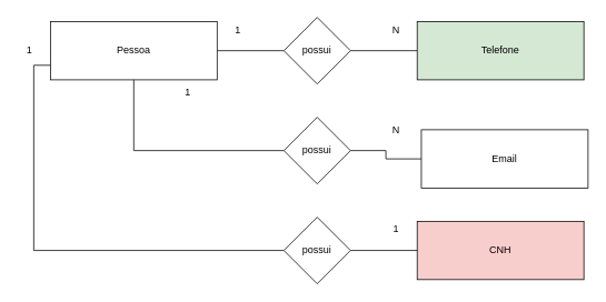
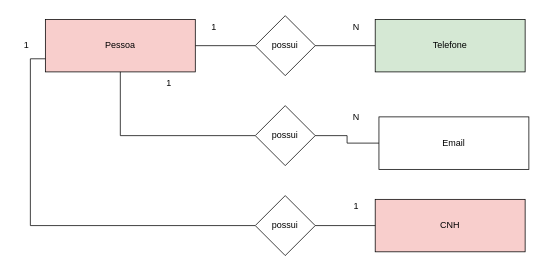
- <mxCell id="3" value="Pessoa" style="rounded=0;whiteSpace=wrap;html=1;" parent="1" vertex="1"><mxGeometry x="60" y="25" width="200" height="70" as="geometry" /></mxCell>
+ <mxCell id="3" value="Pessoa" style="rounded=0;whiteSpace=wrap;html=1;fillColor=#f8cecc;" parent="1" vertex="1"><mxGeometry x="60" y="25" width="200" height="70" as="geometry" /></mxCell>
